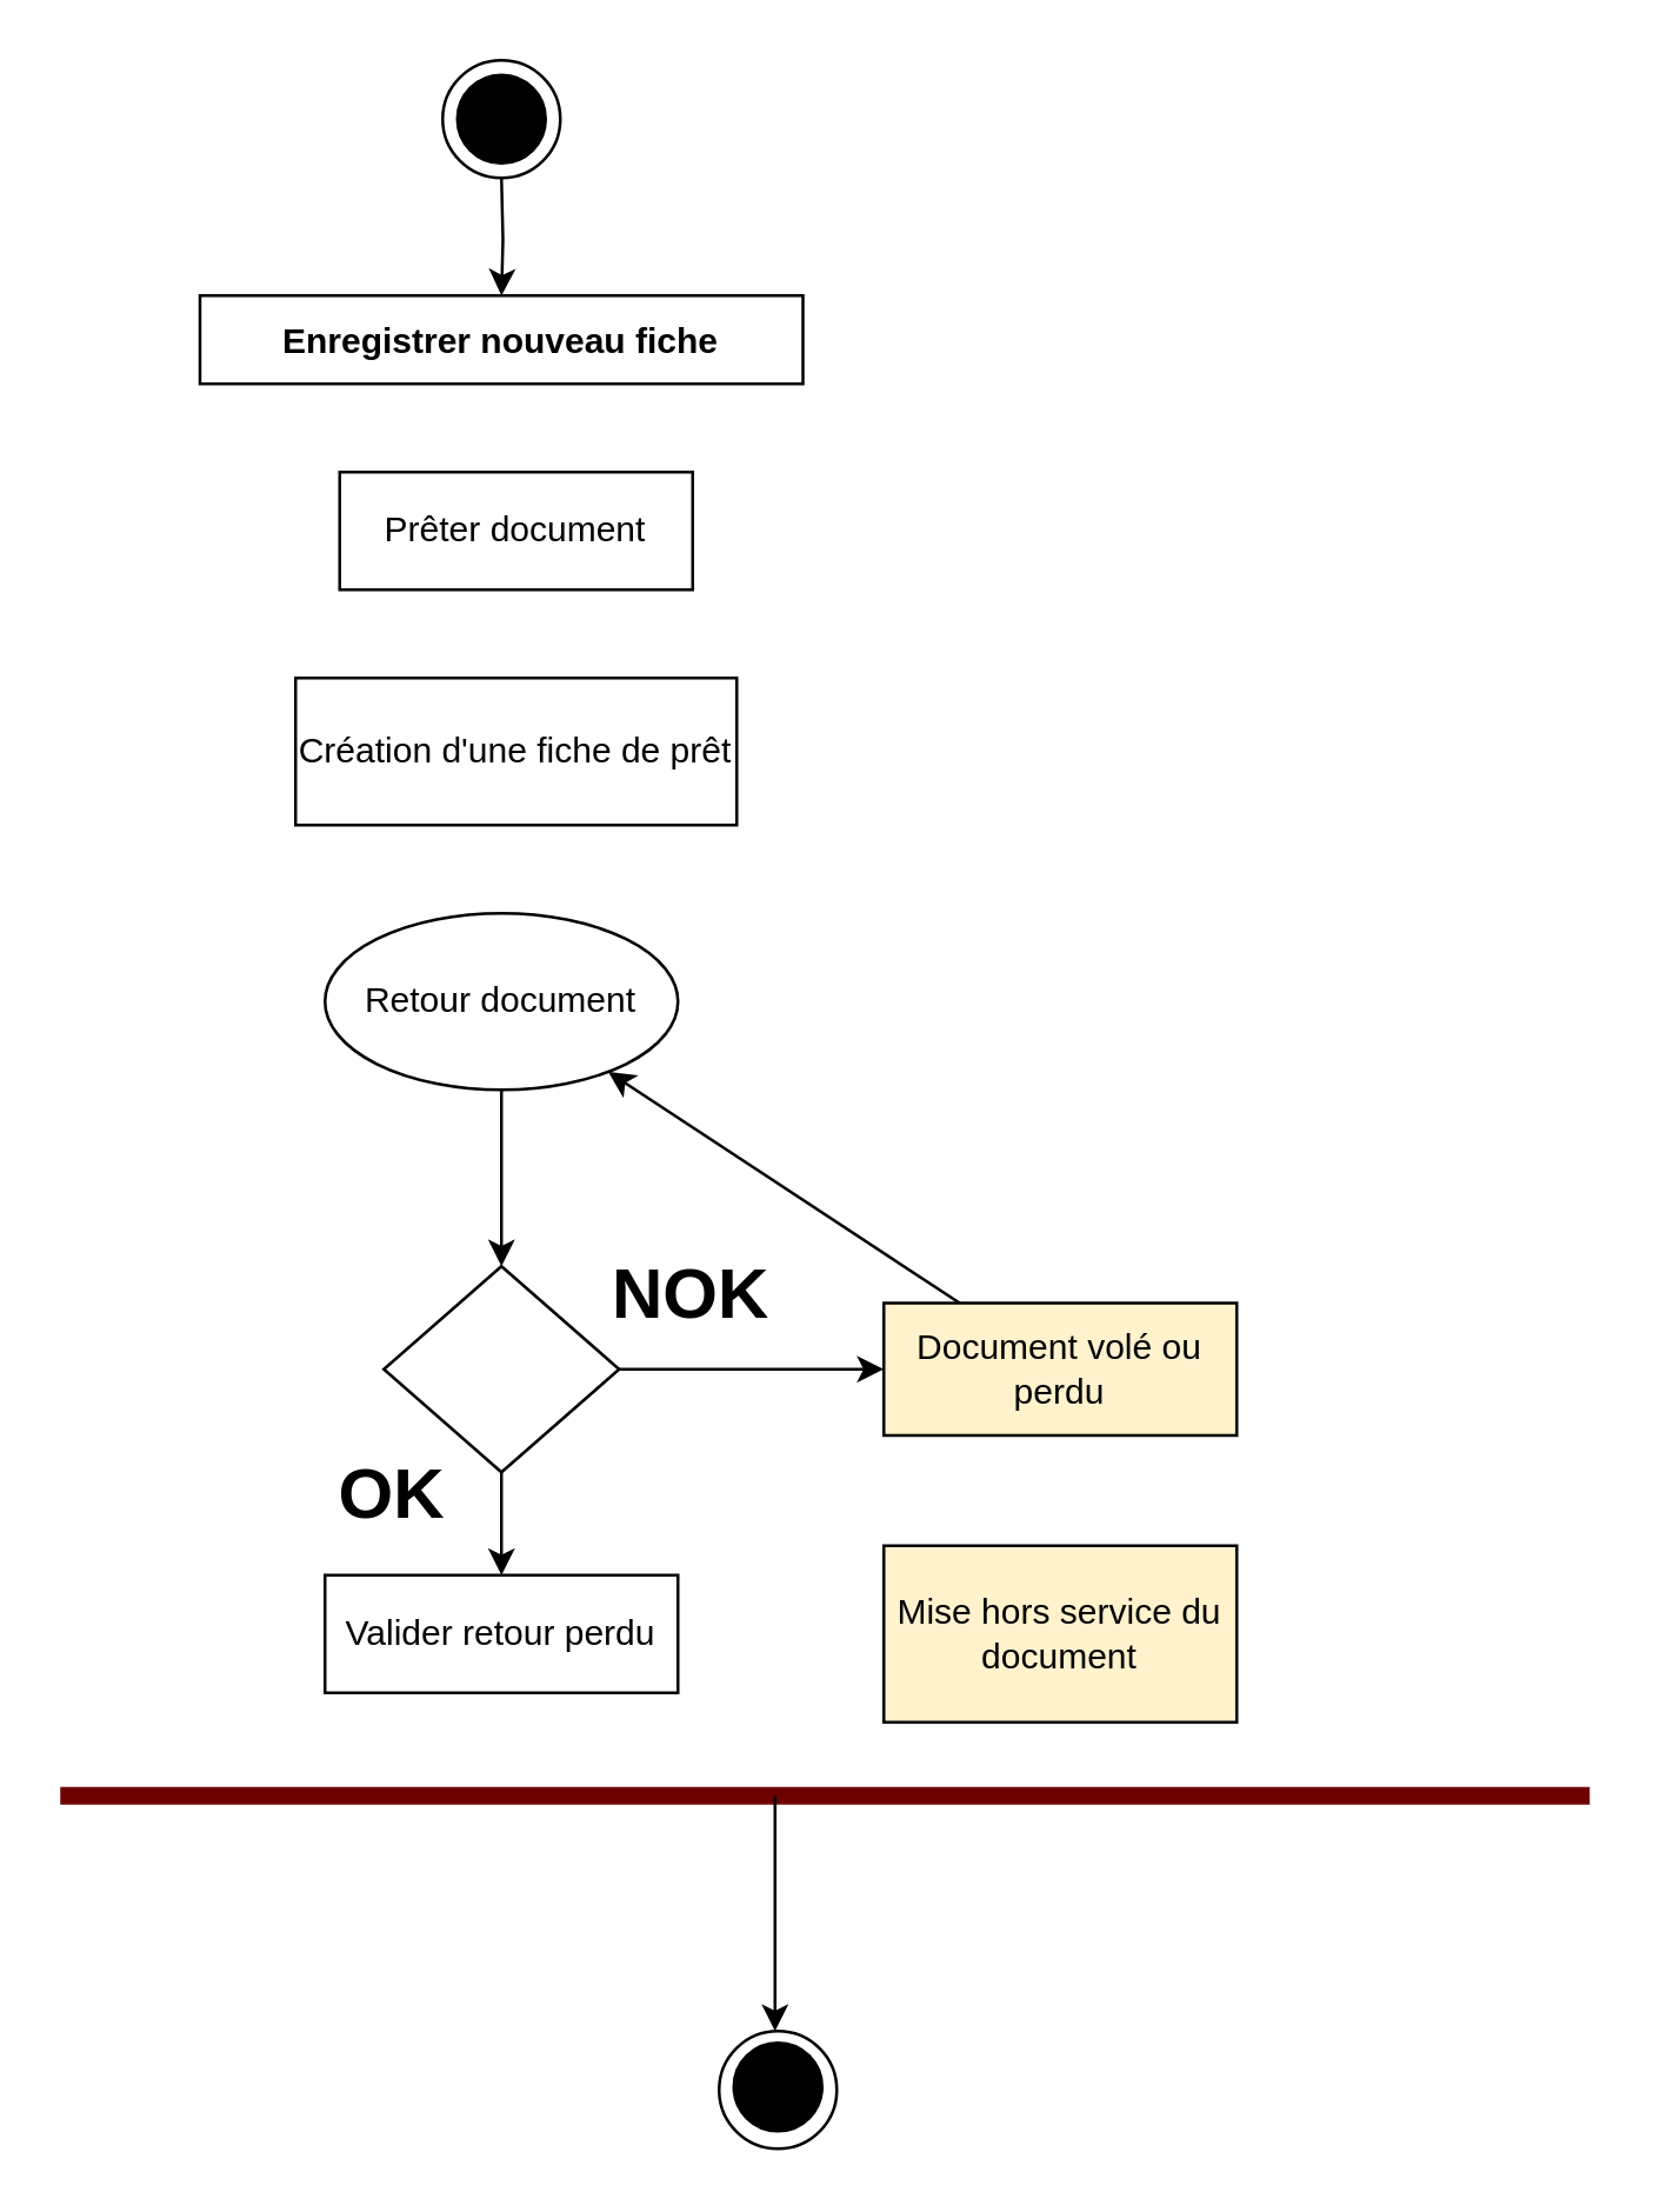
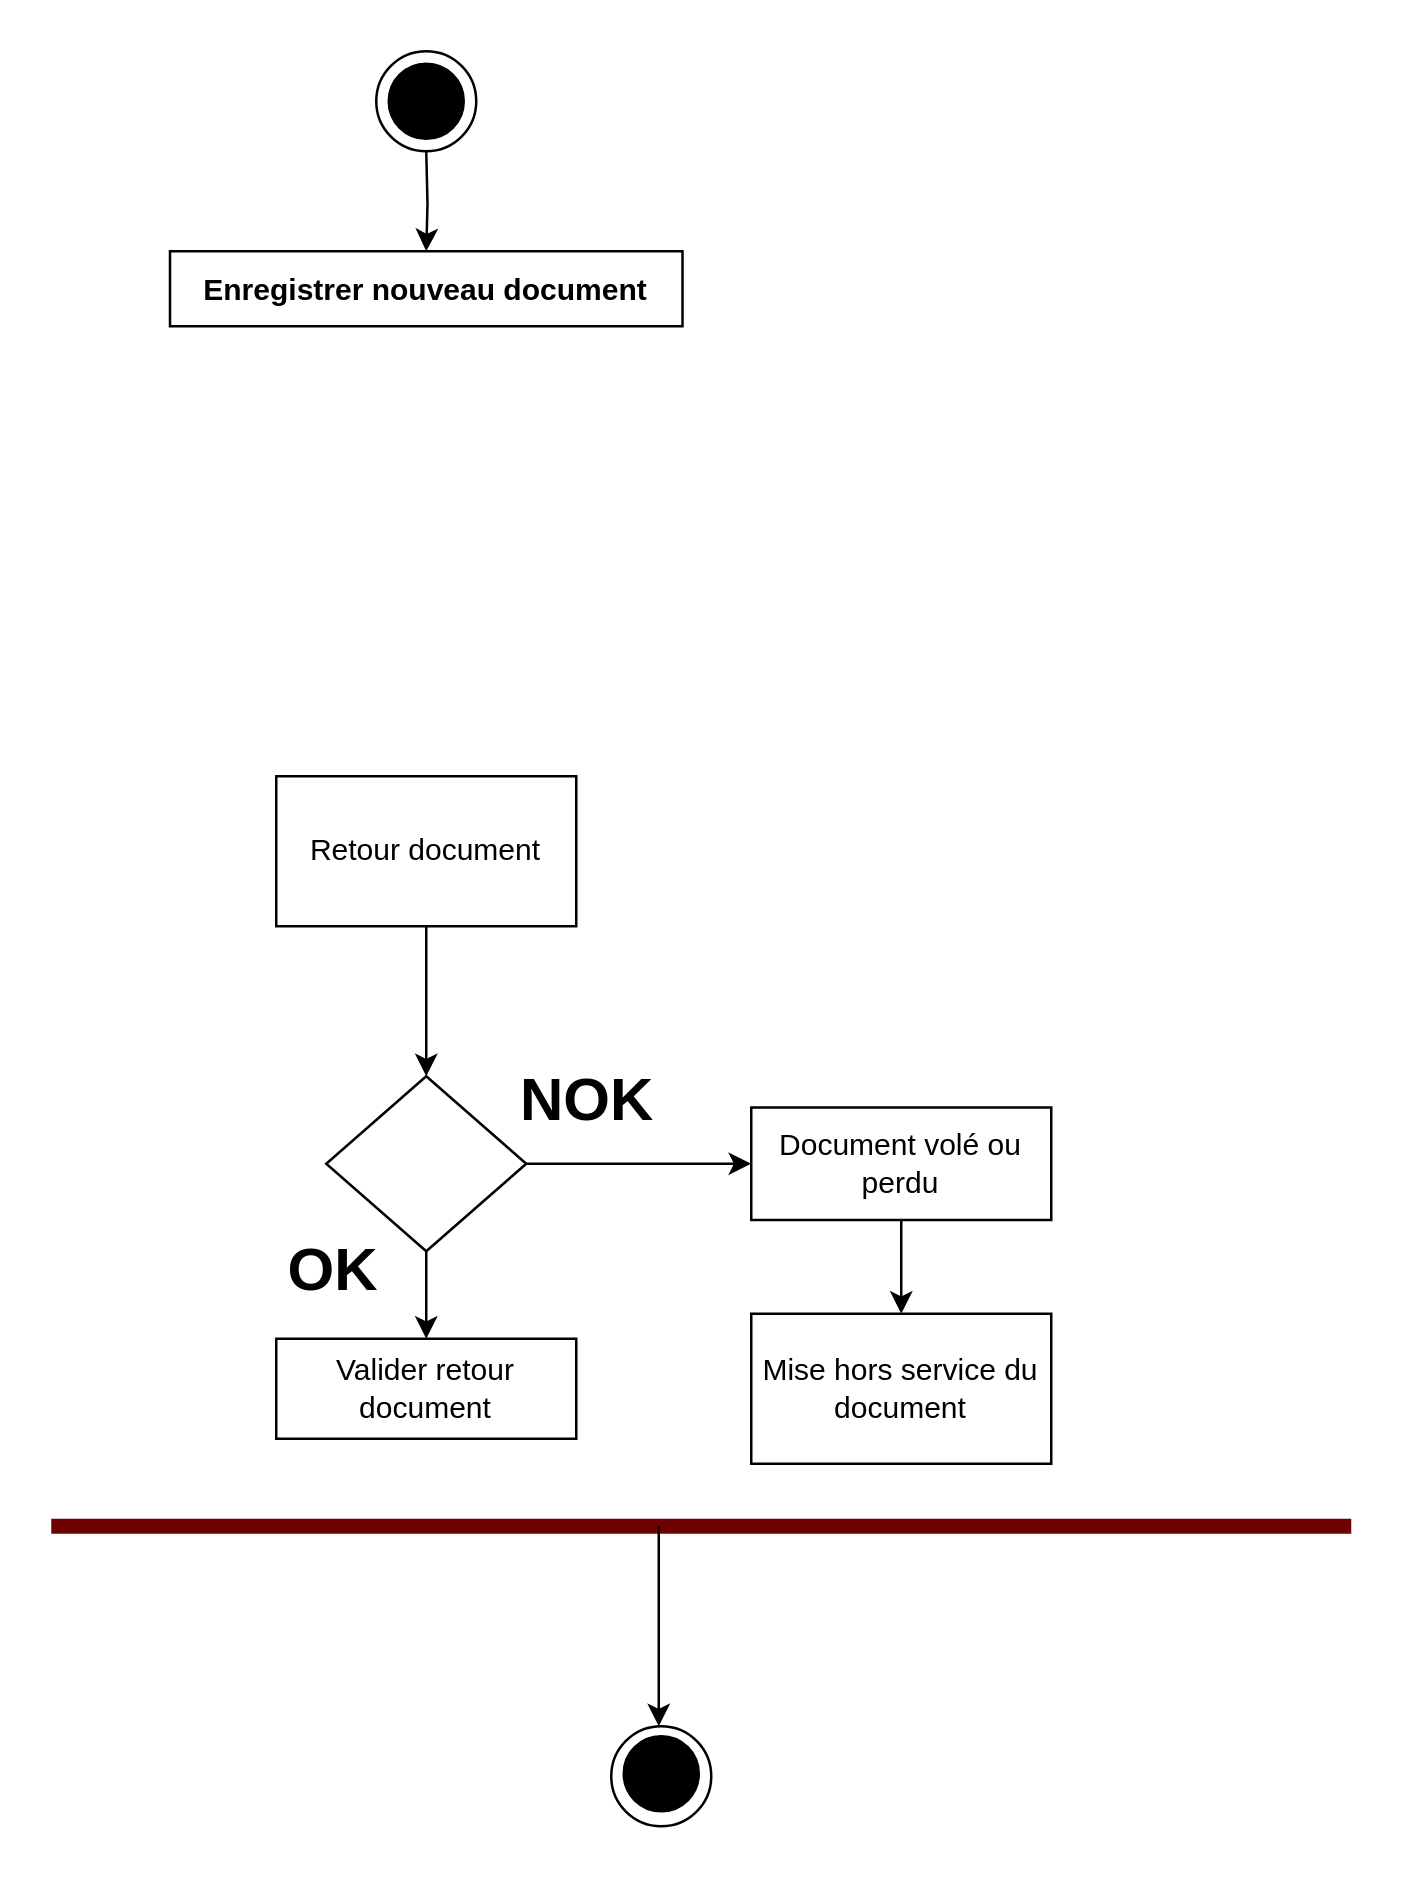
- <mxCell id="3" value="Enregistrer nouveau fiche" style="fontStyle=1;" parent="1" vertex="1"><mxGeometry x="67.5" y="100" width="205" height="30" as="geometry" /></mxCell>
+ <mxCell id="3" value="Enregistrer nouveau document" style="fontStyle=1;" parent="1" vertex="1"><mxGeometry x="67.5" y="100" width="205" height="30" as="geometry" /></mxCell>
- <mxCell id="4" value="Prêter document" style="rounded=0;whiteSpace=wrap;html=1;" parent="1" vertex="1"><mxGeometry x="115" y="160" width="120" height="40" as="geometry" /></mxCell>
- <mxCell id="5" value="Création d'une fiche de prêt" style="rounded=0;whiteSpace=wrap;html=1;" parent="1" vertex="1"><mxGeometry x="100" y="230" width="150" height="50" as="geometry" /></mxCell>
- <mxCell id="7" value="Retour document" style="ellipse;whiteSpace=wrap;html=1;" parent="1" vertex="1"><mxGeometry x="110" y="310" width="120" height="60" as="geometry" /></mxCell>
+ <mxCell id="7" value="Retour document" style="rounded=0;whiteSpace=wrap;html=1;" parent="1" vertex="1"><mxGeometry x="110" y="310" width="120" height="60" as="geometry" /></mxCell>
- <mxCell id="14" value="" style="edgeStyle=none;html=1;" parent="1" source="15" target="7" edge="1"><mxGeometry relative="1" as="geometry" /></mxCell>
+ <mxCell id="14" value="" style="edgeStyle=none;html=1;" parent="1" source="15" target="16" edge="1"><mxGeometry relative="1" as="geometry" /></mxCell>
- <mxCell id="15" value="Document volé ou perdu" style="rounded=0;whiteSpace=wrap;html=1;fillColor=#fff2cc;" parent="1" vertex="1"><mxGeometry x="300" y="442.5" width="120" height="45" as="geometry" /></mxCell>
+ <mxCell id="15" value="Document volé ou perdu" style="rounded=0;whiteSpace=wrap;html=1;" parent="1" vertex="1"><mxGeometry x="300" y="442.5" width="120" height="45" as="geometry" /></mxCell>
- <mxCell id="11" value="Valider retour perdu" style="rounded=0;whiteSpace=wrap;html=1;" parent="1" vertex="1"><mxGeometry x="110" y="535" width="120" height="40" as="geometry" /></mxCell>
+ <mxCell id="11" value="Valider retour document" style="rounded=0;whiteSpace=wrap;html=1;" parent="1" vertex="1"><mxGeometry x="110" y="535" width="120" height="40" as="geometry" /></mxCell>
- <mxCell id="16" value="Mise hors service du document" style="rounded=0;whiteSpace=wrap;html=1;fillColor=#fff2cc;" parent="1" vertex="1"><mxGeometry x="300" y="525" width="120" height="60" as="geometry" /></mxCell>
+ <mxCell id="16" value="Mise hors service du document" style="rounded=0;whiteSpace=wrap;html=1;" parent="1" vertex="1"><mxGeometry x="300" y="525" width="120" height="60" as="geometry" /></mxCell>
